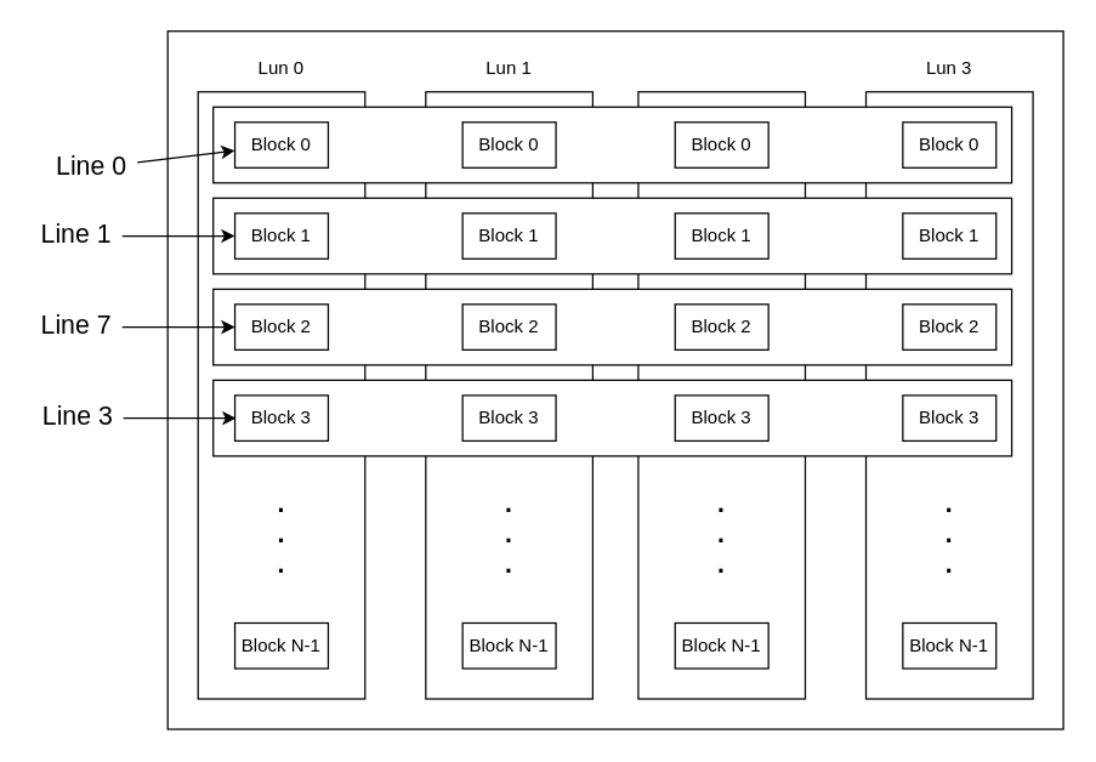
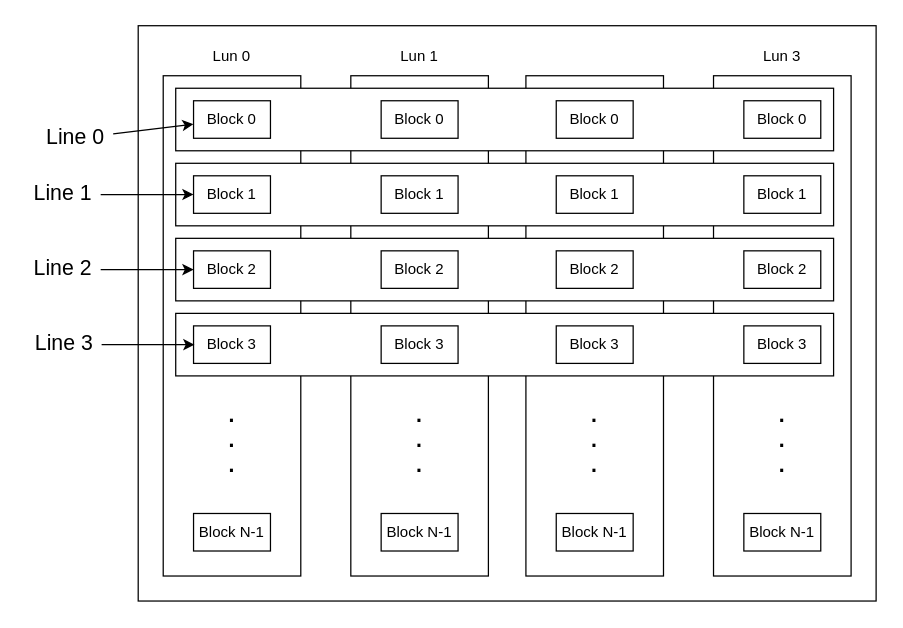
- <mxCell id="38" value="Line 7" style="text;html=1;strokeColor=none;fillColor=none;align=center;verticalAlign=middle;whiteSpace=wrap;rounded=0;fontSize=17;" vertex="1" parent="1"><mxGeometry x="20" y="200" width="60" height="30" as="geometry" /></mxCell>
+ <mxCell id="38" value="Line 2" style="text;html=1;strokeColor=none;fillColor=none;align=center;verticalAlign=middle;whiteSpace=wrap;rounded=0;fontSize=17;" vertex="1" parent="1"><mxGeometry x="20" y="200" width="60" height="30" as="geometry" /></mxCell>
